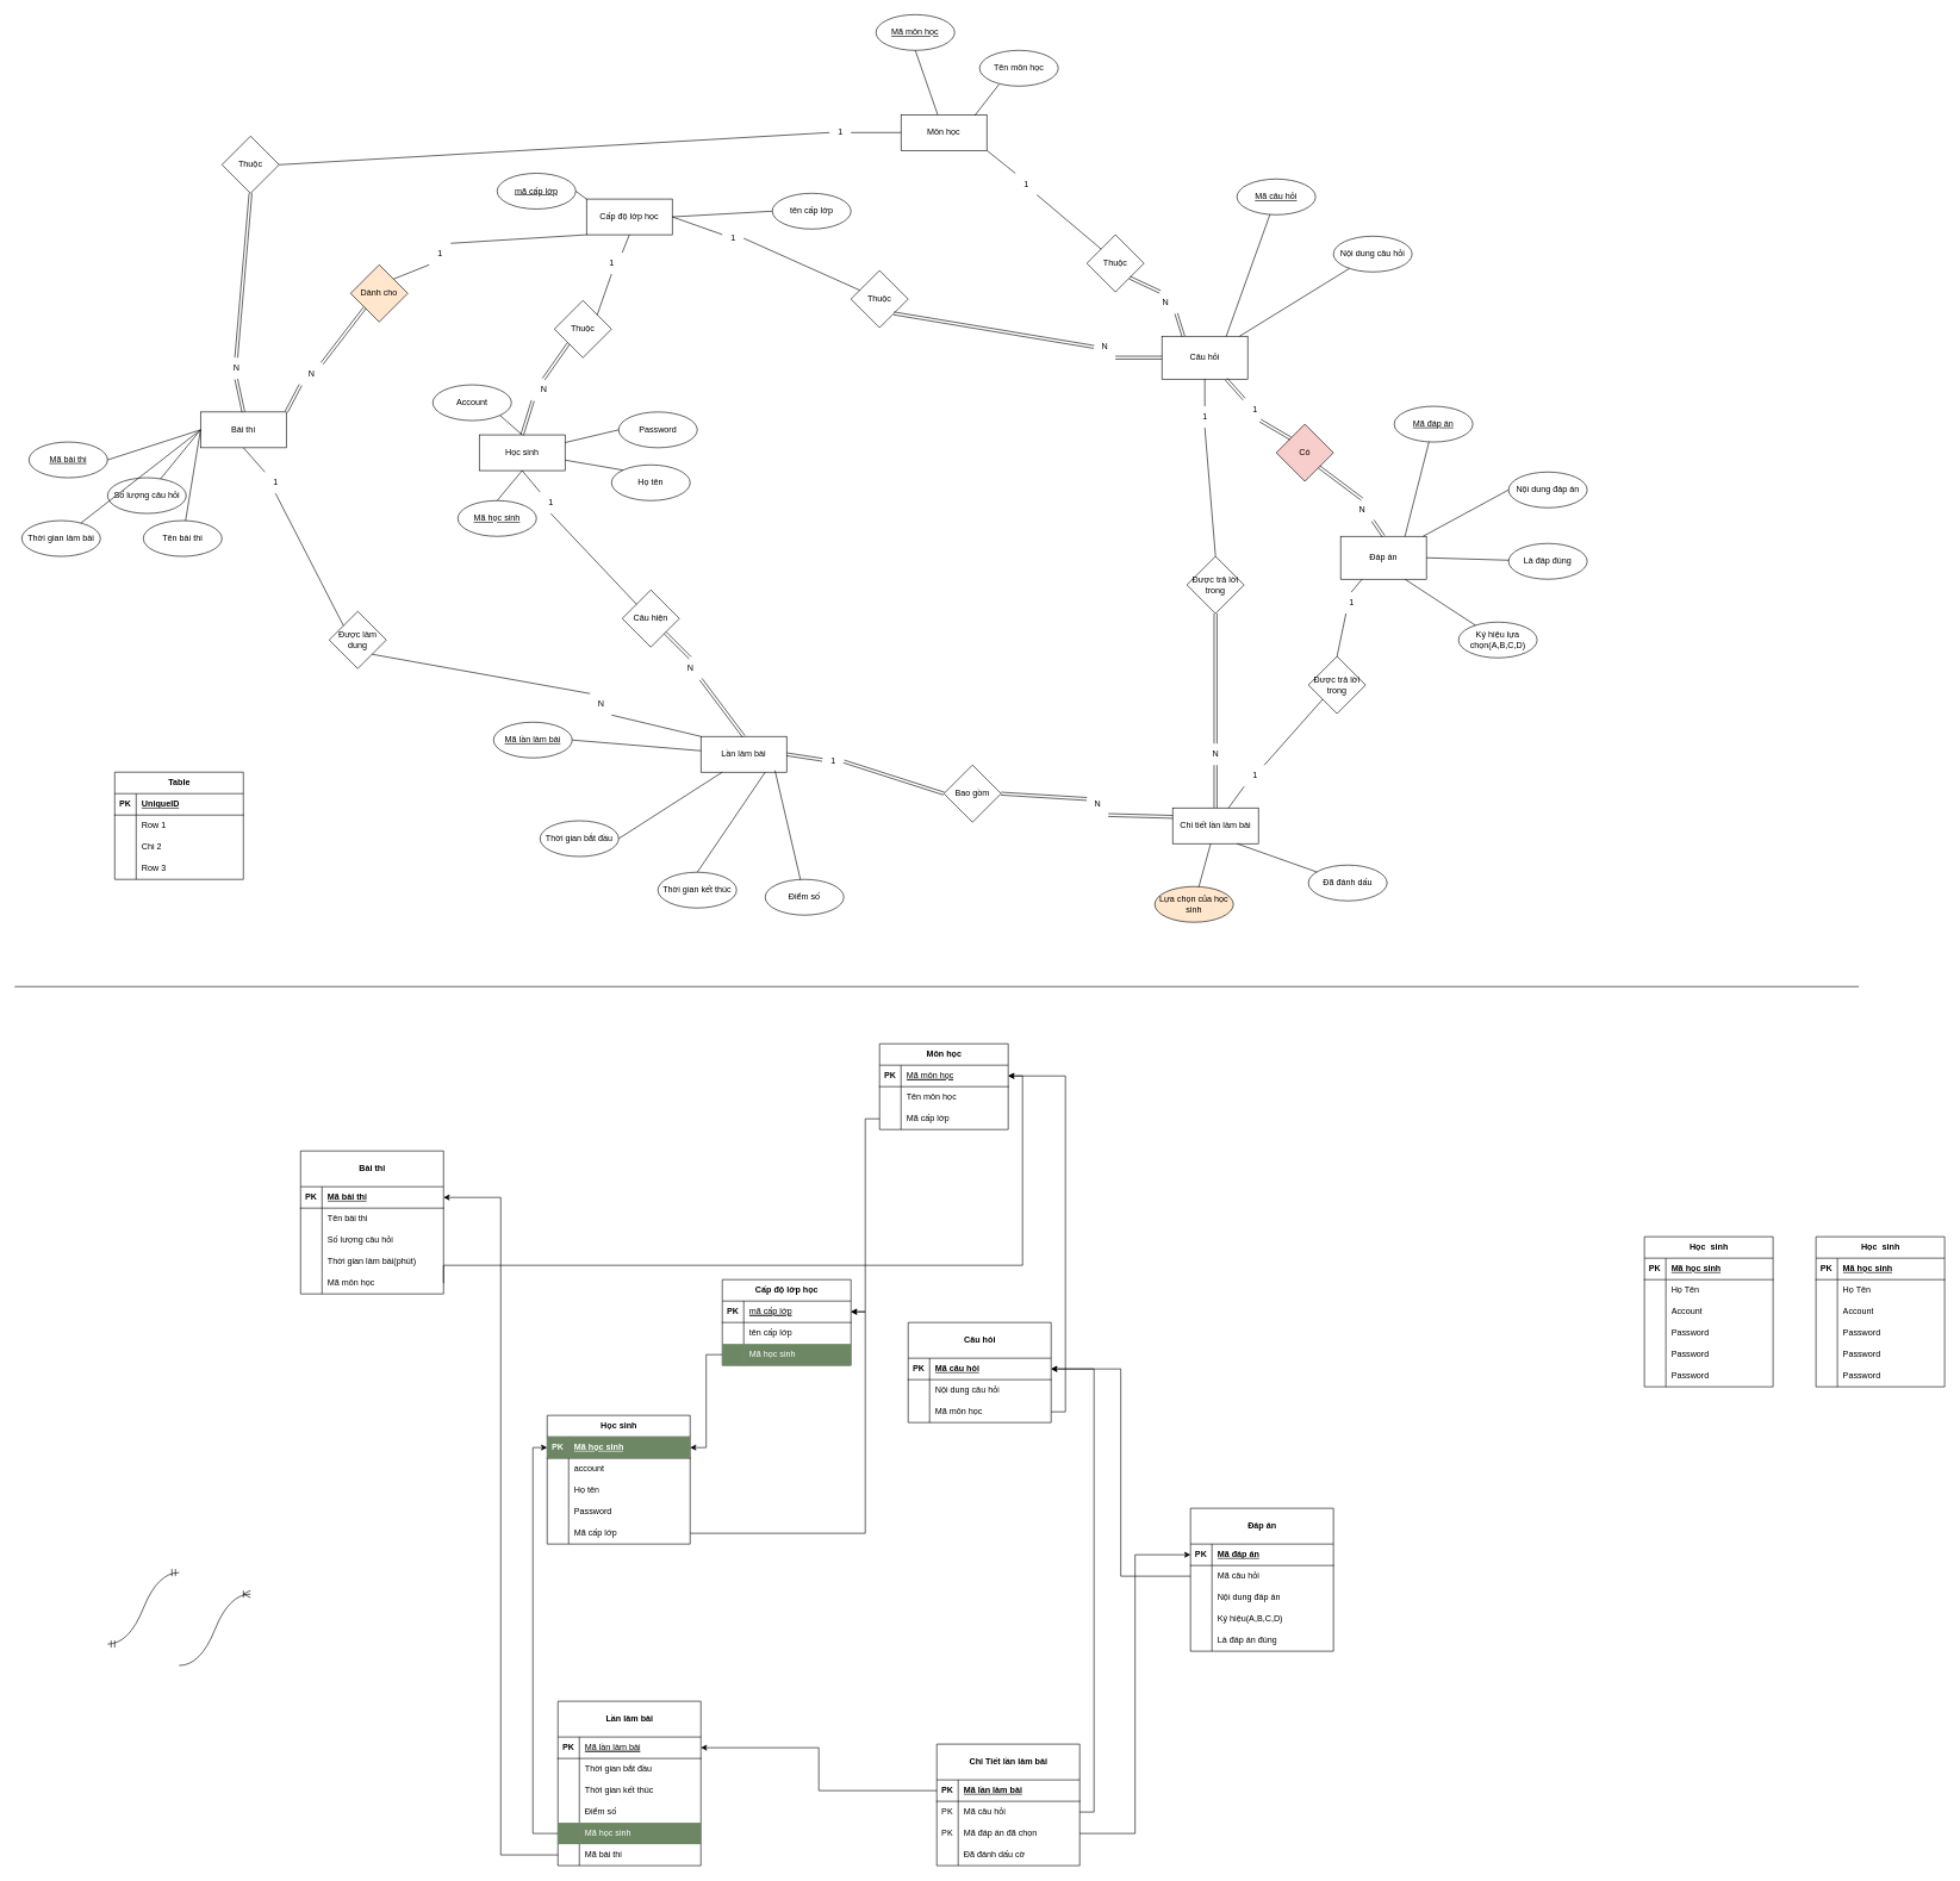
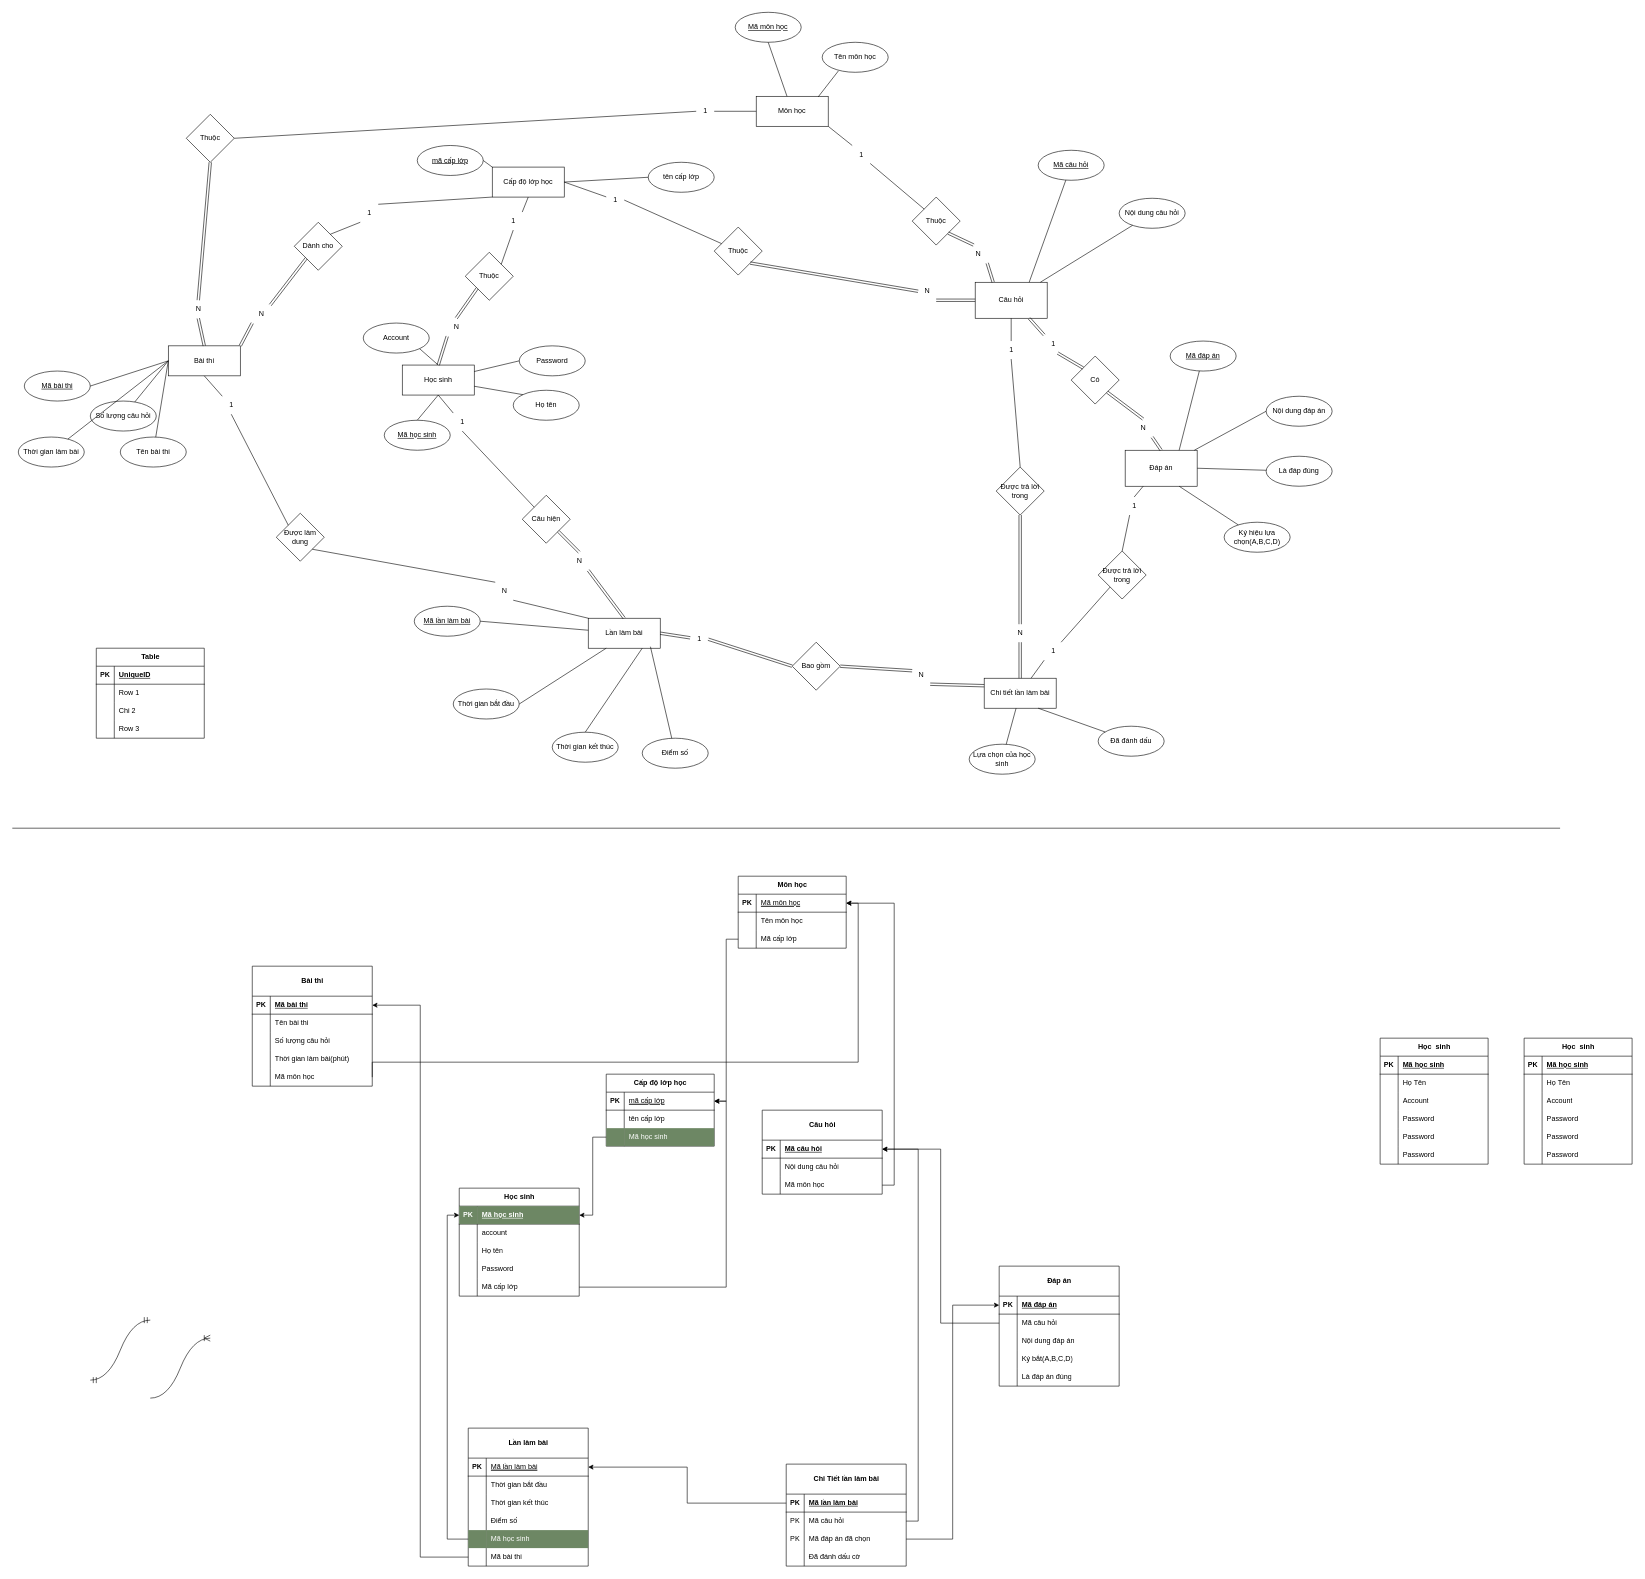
- <mxCell id="61" value="Dành cho" style="rhombus;whiteSpace=wrap;html=1;fillColor=#ffe6cc;" parent="1" vertex="1"><mxGeometry x="490" y="370" width="80" height="80" as="geometry" /></mxCell>
+ <mxCell id="61" value="Dành cho" style="rhombus;whiteSpace=wrap;html=1;" parent="1" vertex="1"><mxGeometry x="490" y="370" width="80" height="80" as="geometry" /></mxCell>
- <mxCell id="67" value="Có" style="rhombus;whiteSpace=wrap;html=1;fillColor=#f8cecc;" parent="1" vertex="1"><mxGeometry x="1785" y="593" width="80" height="80" as="geometry" /></mxCell>
+ <mxCell id="67" value="Có" style="rhombus;whiteSpace=wrap;html=1;" parent="1" vertex="1"><mxGeometry x="1785" y="593" width="80" height="80" as="geometry" /></mxCell>
- <mxCell id="54" value="Lựa chọn của học sinh" style="ellipse;whiteSpace=wrap;html=1;fillColor=#ffe6cc;" parent="1" vertex="1"><mxGeometry x="1615" y="1240" width="110" height="50" as="geometry" /></mxCell>
+ <mxCell id="54" value="Lựa chọn của học sinh" style="ellipse;whiteSpace=wrap;html=1;" parent="1" vertex="1"><mxGeometry x="1615" y="1240" width="110" height="50" as="geometry" /></mxCell>
- <mxCell id="207" value="Ký hiệu(A,B,C,D)" style="shape=partialRectangle;connectable=0;fillColor=none;top=0;left=0;bottom=0;right=0;align=left;spacingLeft=6;overflow=hidden;whiteSpace=wrap;html=1;" parent="205" vertex="1"><mxGeometry x="30" width="170" height="30" as="geometry"><mxRectangle width="170" height="30" as="alternateBounds" /></mxGeometry></mxCell>
+ <mxCell id="207" value="Ký bắt(A,B,C,D)" style="shape=partialRectangle;connectable=0;fillColor=none;top=0;left=0;bottom=0;right=0;align=left;spacingLeft=6;overflow=hidden;whiteSpace=wrap;html=1;" parent="205" vertex="1"><mxGeometry x="30" width="170" height="30" as="geometry"><mxRectangle width="170" height="30" as="alternateBounds" /></mxGeometry></mxCell>
